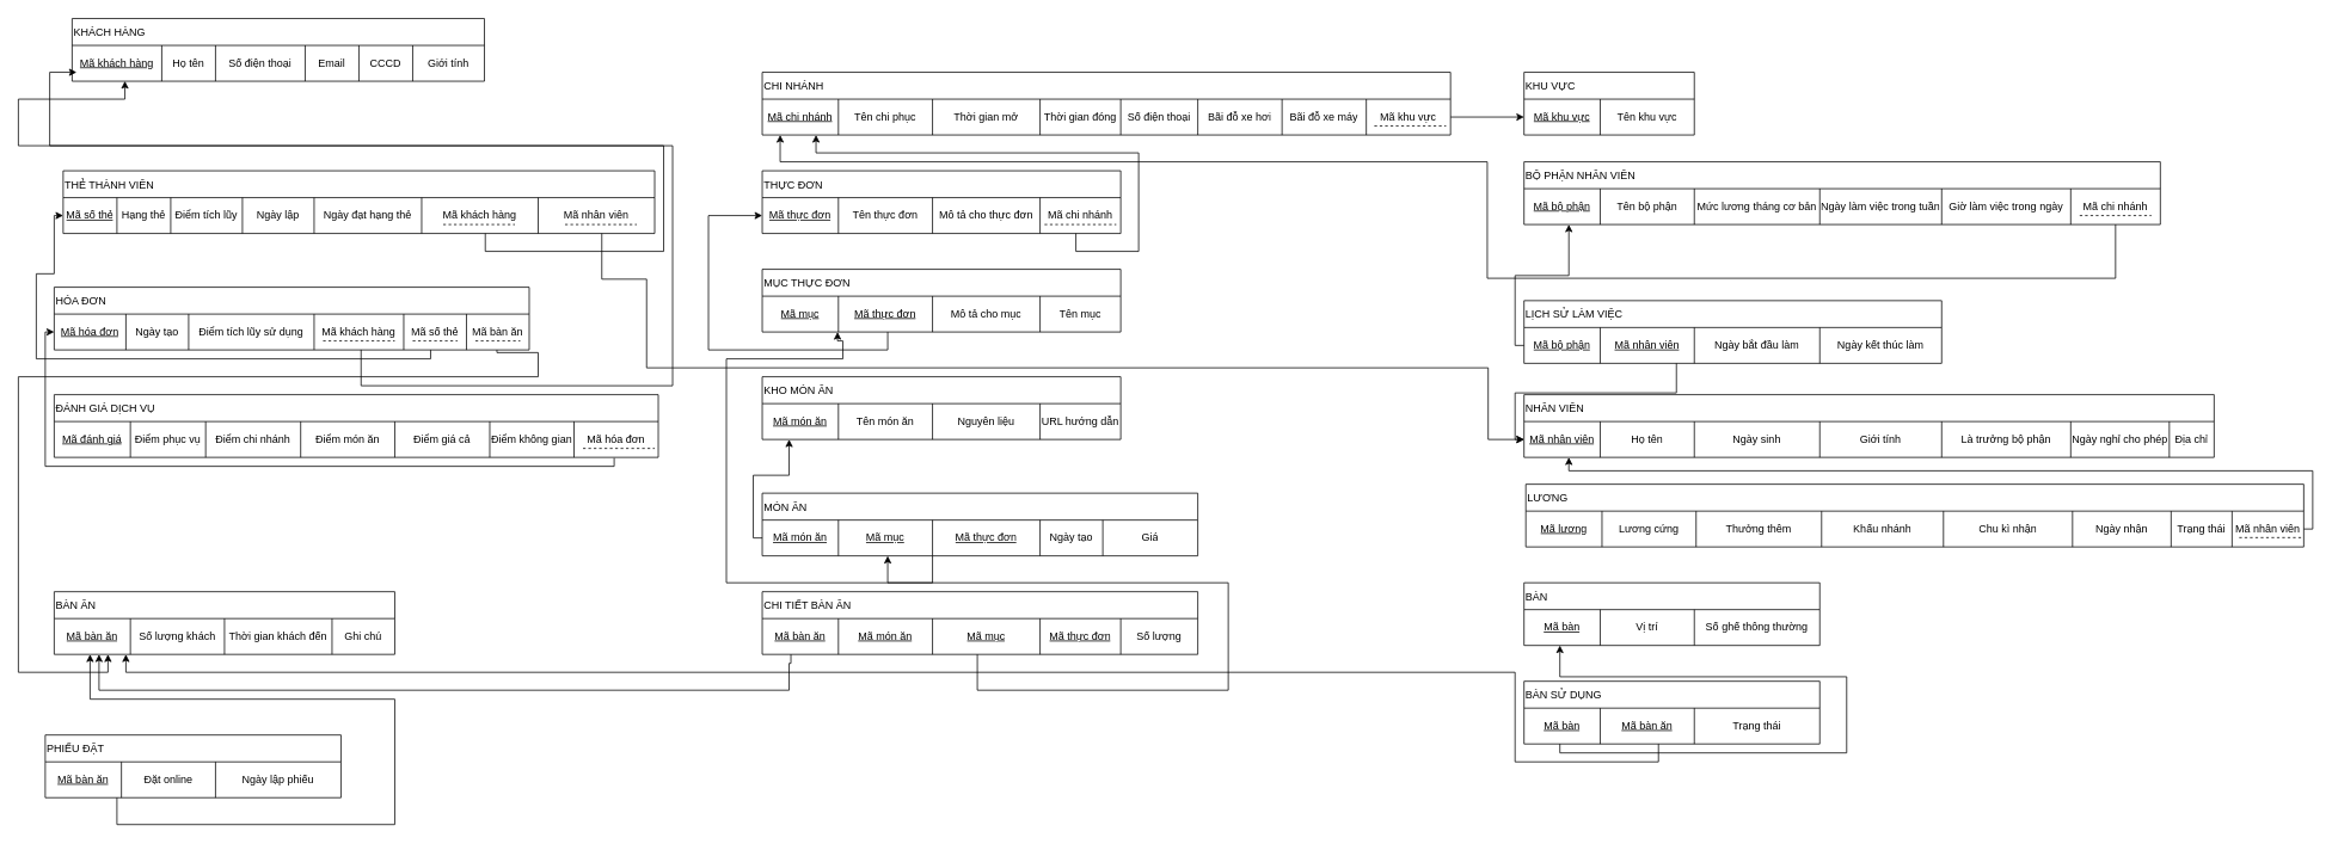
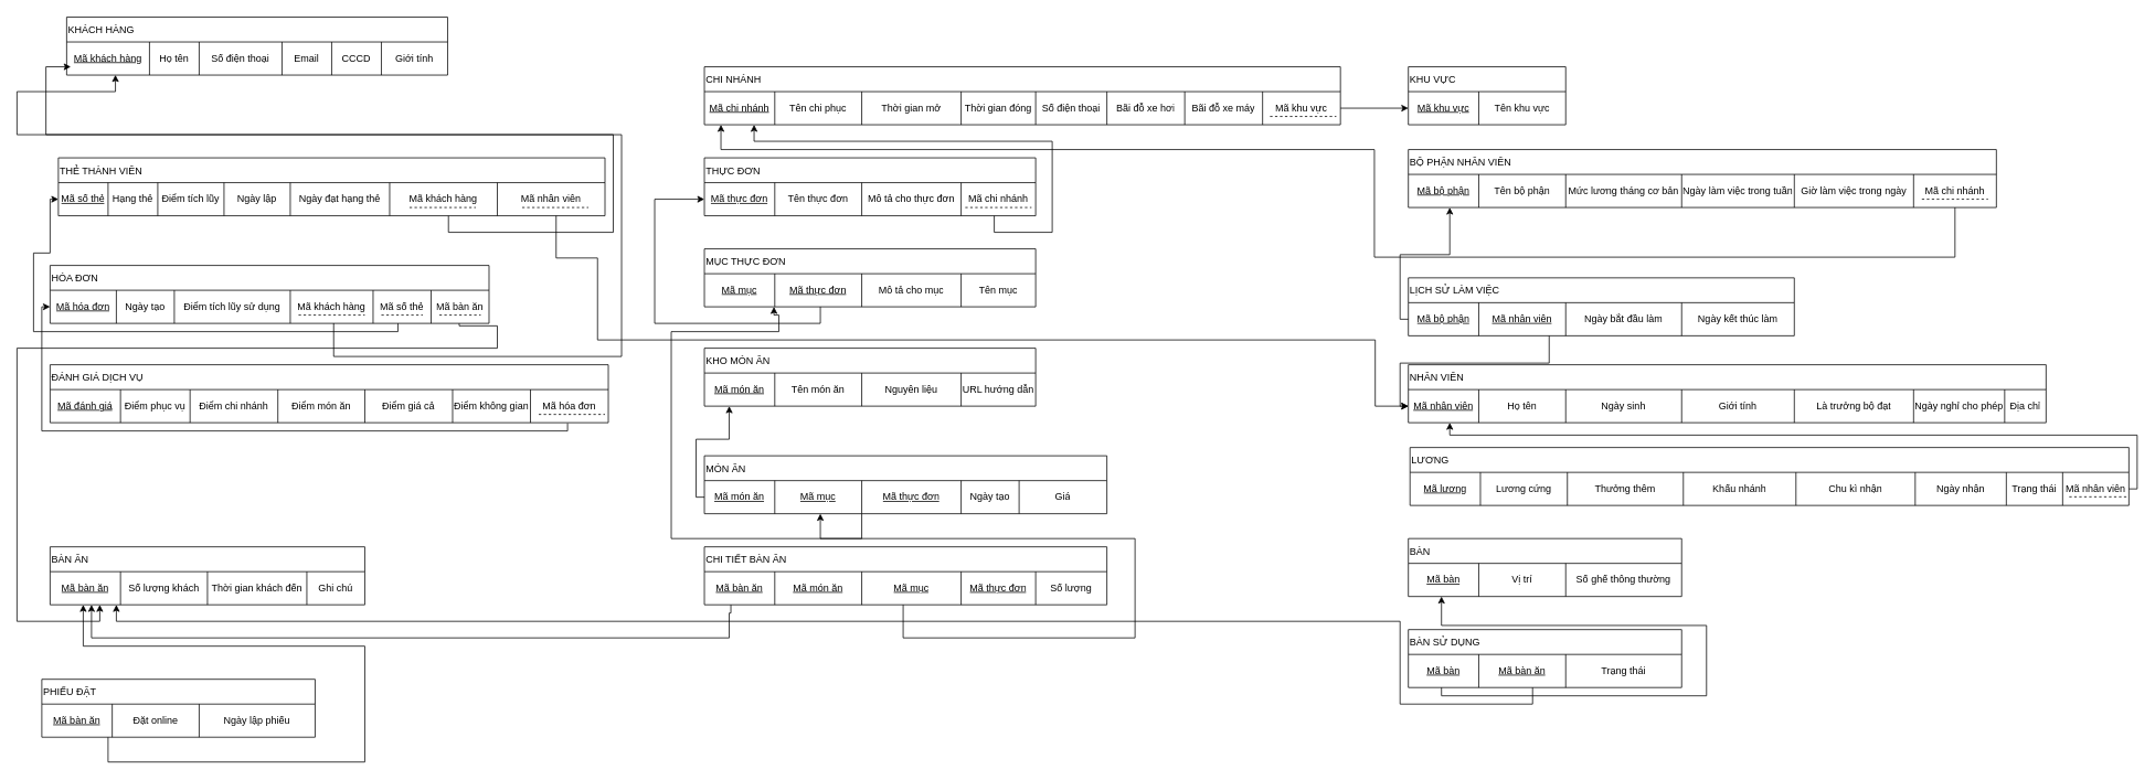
- <mxCell id="142" value="Là trưởng bộ phận" style="shape=partialRectangle;html=1;whiteSpace=wrap;connectable=0;strokeColor=inherit;overflow=hidden;fillColor=none;top=0;left=0;bottom=0;right=0;pointerEvents=1;" vertex="1" parent="137"><mxGeometry x="466" width="144" height="40" as="geometry"><mxRectangle width="144" height="40" as="alternateBounds" /></mxGeometry></mxCell>
+ <mxCell id="142" value="Là trưởng bộ đạt" style="shape=partialRectangle;html=1;whiteSpace=wrap;connectable=0;strokeColor=inherit;overflow=hidden;fillColor=none;top=0;left=0;bottom=0;right=0;pointerEvents=1;" vertex="1" parent="137"><mxGeometry x="466" width="144" height="40" as="geometry"><mxRectangle width="144" height="40" as="alternateBounds" /></mxGeometry></mxCell>
